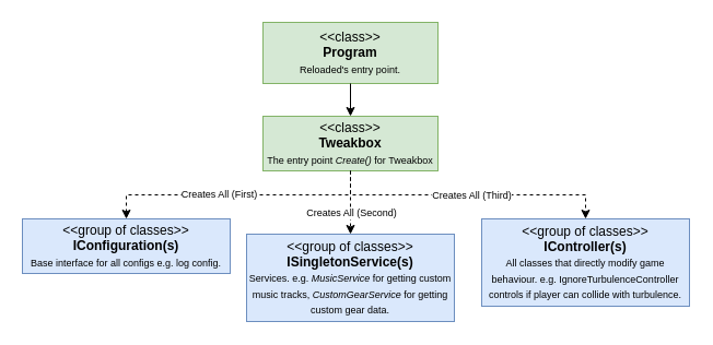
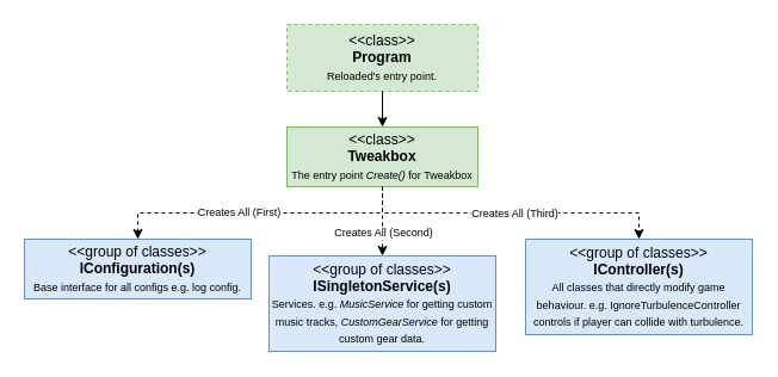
- <mxCell id="5" value="&amp;lt;&amp;lt;class&amp;gt;&amp;gt;&lt;br&gt;&lt;b&gt;Program&lt;br&gt;&lt;/b&gt;&lt;font style=&quot;font-size: 9px;&quot;&gt;Reloaded's entry point.&lt;br&gt;&lt;/font&gt;" style="rounded=0;whiteSpace=wrap;html=1;fillColor=#d5e8d4;strokeColor=#82b366;" vertex="1" parent="4"><mxGeometry width="160" height="56" as="geometry" /></mxCell>
+ <mxCell id="5" value="&amp;lt;&amp;lt;class&amp;gt;&amp;gt;&lt;br&gt;&lt;b&gt;Program&lt;br&gt;&lt;/b&gt;&lt;font style=&quot;font-size: 9px;&quot;&gt;Reloaded's entry point.&lt;br&gt;&lt;/font&gt;" style="rounded=0;whiteSpace=wrap;html=1;fillColor=#d5e8d4;strokeColor=#82b366;dashed=1;" vertex="1" parent="4"><mxGeometry width="160" height="56" as="geometry" /></mxCell>
